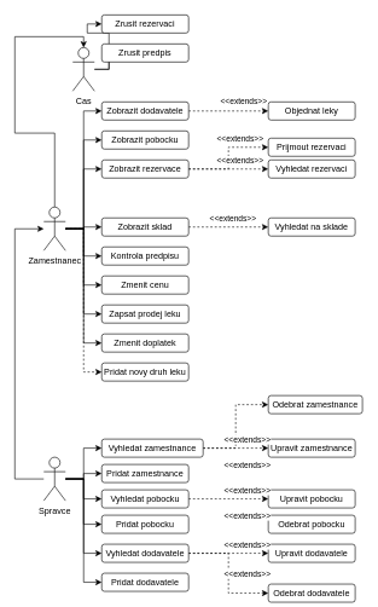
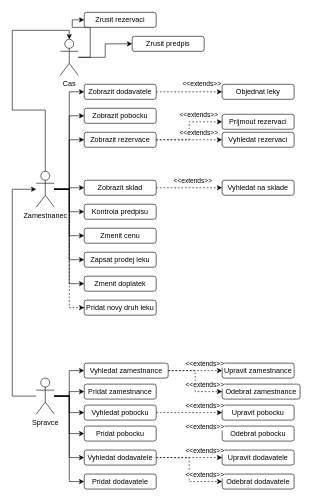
- <mxCell id="38" value="Zrusit predpis" style="rounded=1;whiteSpace=wrap;html=1;" vertex="1" parent="1"><mxGeometry x="140" y="60" width="120" height="25" as="geometry" /></mxCell>
+ <mxCell id="38" value="Zrusit predpis" style="rounded=1;whiteSpace=wrap;html=1;" vertex="1" parent="1"><mxGeometry x="220" y="60" width="120" height="25" as="geometry" /></mxCell>
- <mxCell id="53" value="Odebrat zamestnance" style="rounded=1;whiteSpace=wrap;html=1;" vertex="1" parent="1"><mxGeometry x="370" y="545" width="130" height="25" as="geometry" /></mxCell>
+ <mxCell id="53" value="Odebrat zamestnance" style="rounded=1;whiteSpace=wrap;html=1;" vertex="1" parent="1"><mxGeometry x="370" y="640" width="130" height="25" as="geometry" /></mxCell>
- <mxCell id="47" value="Odebrat dodavatele" style="rounded=1;whiteSpace=wrap;html=1;" vertex="1" parent="1"><mxGeometry x="370" y="805" width="120" height="25" as="geometry" /></mxCell>
+ <mxCell id="47" value="Odebrat dodavatele" style="rounded=1;whiteSpace=wrap;html=1;" vertex="1" parent="1"><mxGeometry x="370" y="790" width="120" height="25" as="geometry" /></mxCell>
